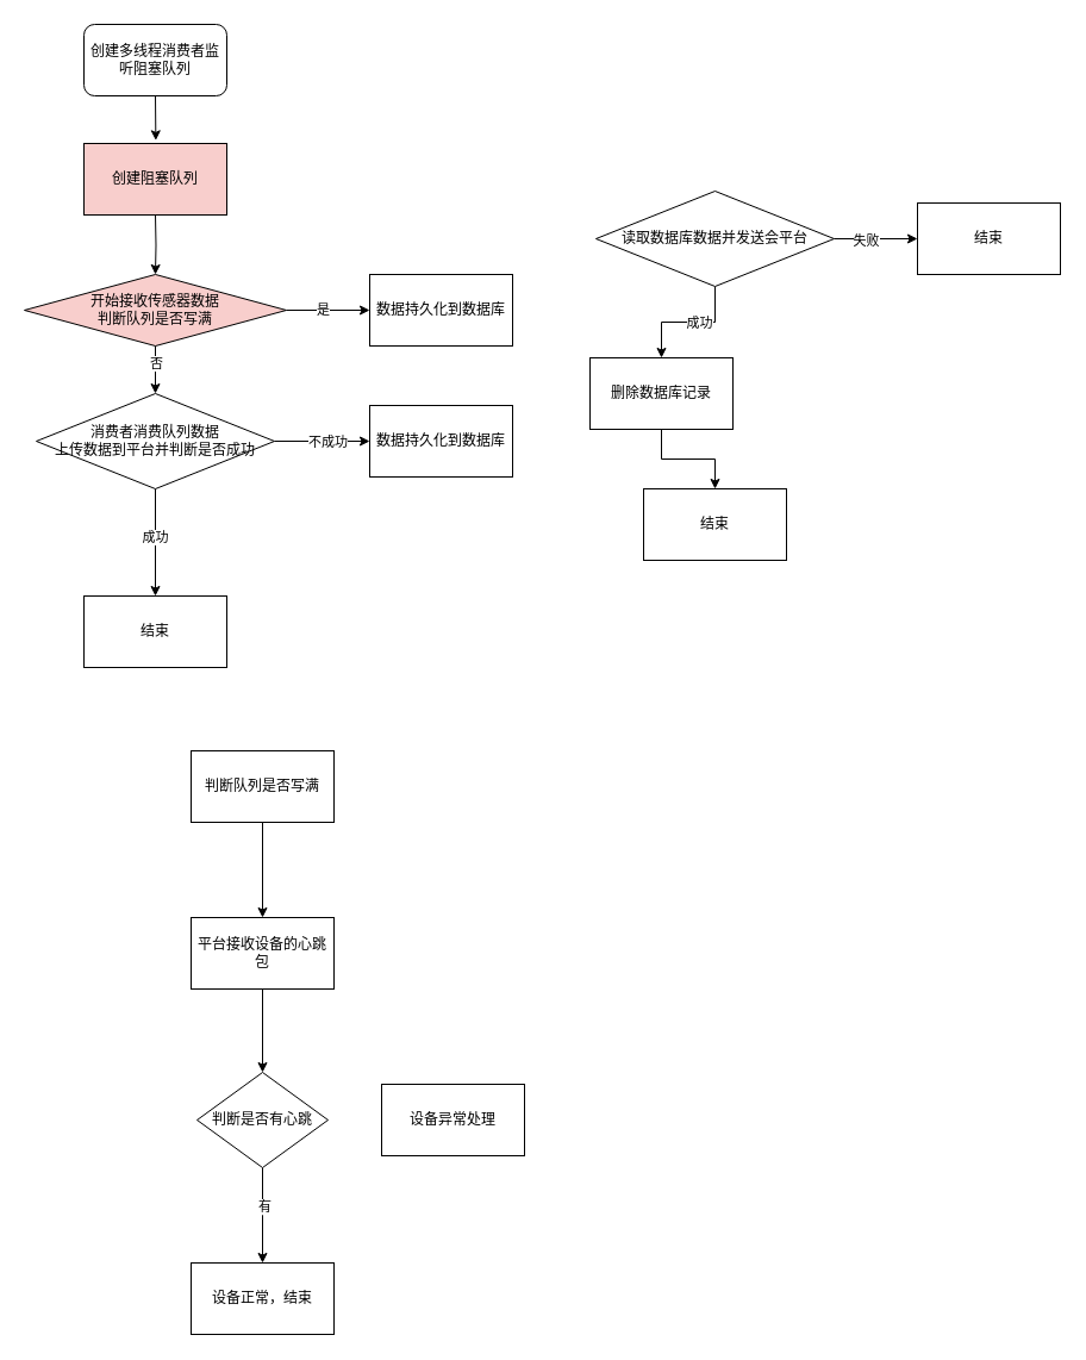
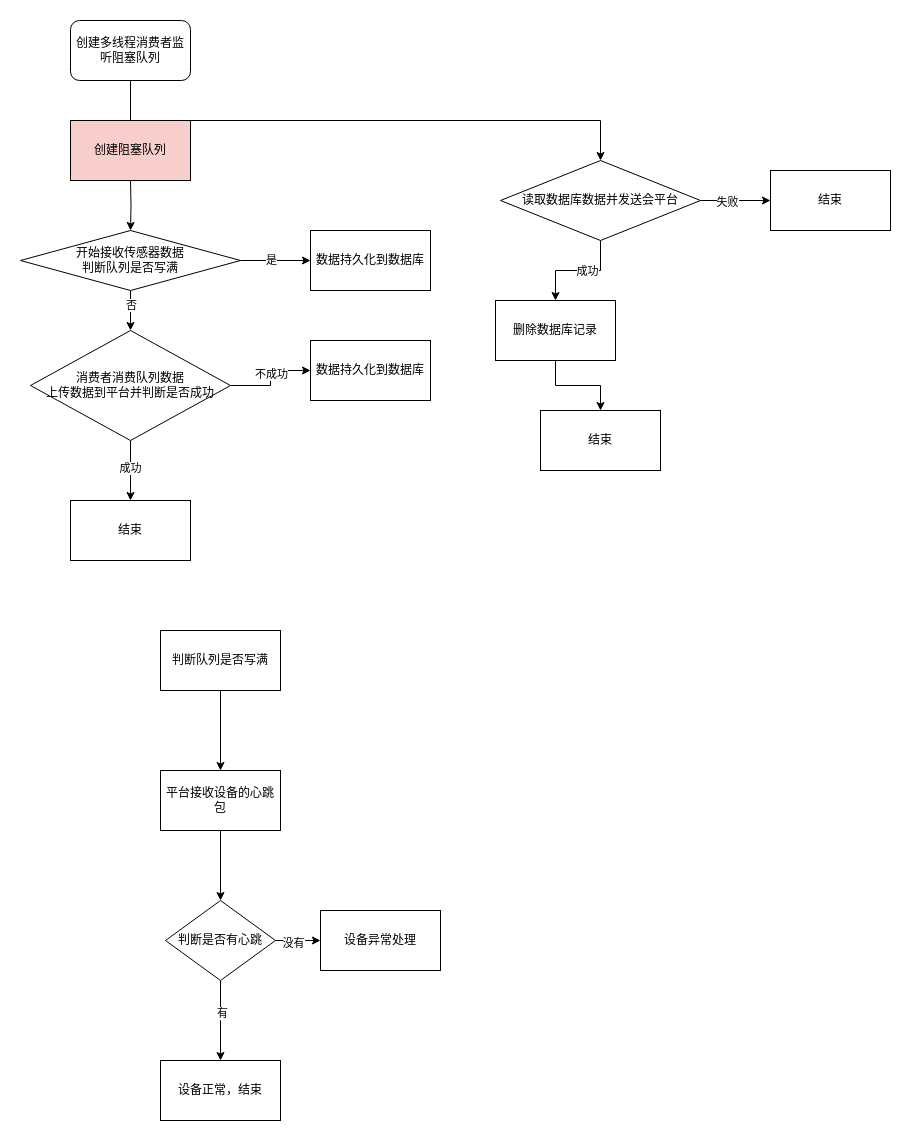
- <mxCell id="2" value="" style="edgeStyle=orthogonalEdgeStyle;rounded=0;orthogonalLoop=1;jettySize=auto;html=1;exitX=0.5;exitY=1;exitDx=0;exitDy=0;entryX=0.503;entryY=-0.044;entryDx=0;entryDy=0;entryPerimeter=0;" edge="1" parent="1" source="27" target="26"><mxGeometry relative="1" as="geometry"><mxPoint x="130" y="100" as="sourcePoint" /><mxPoint x="130" y="110" as="targetPoint" /></mxGeometry></mxCell>
+ <mxCell id="2" value="" style="edgeStyle=orthogonalEdgeStyle;rounded=0;orthogonalLoop=1;jettySize=auto;html=1;exitX=0.5;exitY=1;exitDx=0;exitDy=0;" edge="1" parent="1" source="27" target="21"><mxGeometry relative="1" as="geometry"><mxPoint x="130" y="100" as="sourcePoint" /><mxPoint x="130" y="110" as="targetPoint" /></mxGeometry></mxCell>
- <mxCell id="8" value="开始接收传感器数据&lt;br&gt;判断队列是否写满" style="rhombus;whiteSpace=wrap;html=1;fillColor=#f8cecc;" vertex="1" parent="1"><mxGeometry x="20" y="230" width="220" height="60" as="geometry" /></mxCell>
+ <mxCell id="8" value="开始接收传感器数据&lt;br&gt;判断队列是否写满" style="rhombus;whiteSpace=wrap;html=1;" vertex="1" parent="1"><mxGeometry x="20" y="230" width="220" height="60" as="geometry" /></mxCell>
- <mxCell id="14" value="消费者消费队列数据&lt;br&gt;上传数据到平台并判断是否成功" style="rhombus;whiteSpace=wrap;html=1;" vertex="1" parent="1"><mxGeometry x="30" y="330" width="200" height="80" as="geometry" /></mxCell>
+ <mxCell id="14" value="消费者消费队列数据&lt;br&gt;上传数据到平台并判断是否成功" style="rhombus;whiteSpace=wrap;html=1;" vertex="1" parent="1"><mxGeometry x="30" y="330" width="200" height="110" as="geometry" /></mxCell>
+ <mxCell id="32" value="" style="edgeStyle=orthogonalEdgeStyle;rounded=0;orthogonalLoop=1;jettySize=auto;html=1;" edge="1" parent="1" source="36" target="37"><mxGeometry relative="1" as="geometry" /></mxCell>
+ <mxCell id="33" value="没有" style="edgeLabel;html=1;align=center;verticalAlign=middle;resizable=0;points=[];" vertex="1" connectable="0" parent="32"><mxGeometry x="-0.238" y="-2" relative="1" as="geometry"><mxPoint as="offset" /></mxGeometry></mxCell>
